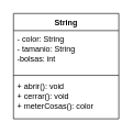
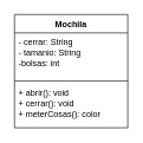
- <mxCell id="2" value="String" style="swimlane;fontStyle=1;align=center;verticalAlign=top;childLayout=stackLayout;horizontal=1;startSize=26;horizontalStack=0;resizeParent=1;resizeParentMax=0;resizeLast=0;collapsible=1;marginBottom=0;whiteSpace=wrap;html=1;" vertex="1" parent="1"><mxGeometry x="20" y="20" width="160" height="160" as="geometry" /></mxCell>
+ <mxCell id="2" value="Mochila" style="swimlane;fontStyle=1;align=center;verticalAlign=top;childLayout=stackLayout;horizontal=1;startSize=26;horizontalStack=0;resizeParent=1;resizeParentMax=0;resizeLast=0;collapsible=1;marginBottom=0;whiteSpace=wrap;html=1;" vertex="1" parent="1"><mxGeometry x="20" y="20" width="160" height="160" as="geometry" /></mxCell>
- <mxCell id="3" value="- color: String&lt;div&gt;- tamanio: String&lt;/div&gt;&lt;div&gt;-bolsas: int&amp;nbsp;&lt;/div&gt;" style="text;strokeColor=none;fillColor=none;align=left;verticalAlign=top;spacingLeft=4;spacingRight=4;overflow=hidden;rotatable=0;points=[[0,0.5],[1,0.5]];portConstraint=eastwest;whiteSpace=wrap;html=1;" vertex="1" parent="2"><mxGeometry y="26" width="160" height="64" as="geometry" /></mxCell>
+ <mxCell id="3" value="- cerrar: String&lt;div&gt;- tamanio: String&lt;/div&gt;&lt;div&gt;-bolsas: int&amp;nbsp;&lt;/div&gt;" style="text;strokeColor=none;fillColor=none;align=left;verticalAlign=top;spacingLeft=4;spacingRight=4;overflow=hidden;rotatable=0;points=[[0,0.5],[1,0.5]];portConstraint=eastwest;whiteSpace=wrap;html=1;" vertex="1" parent="2"><mxGeometry y="26" width="160" height="64" as="geometry" /></mxCell>
